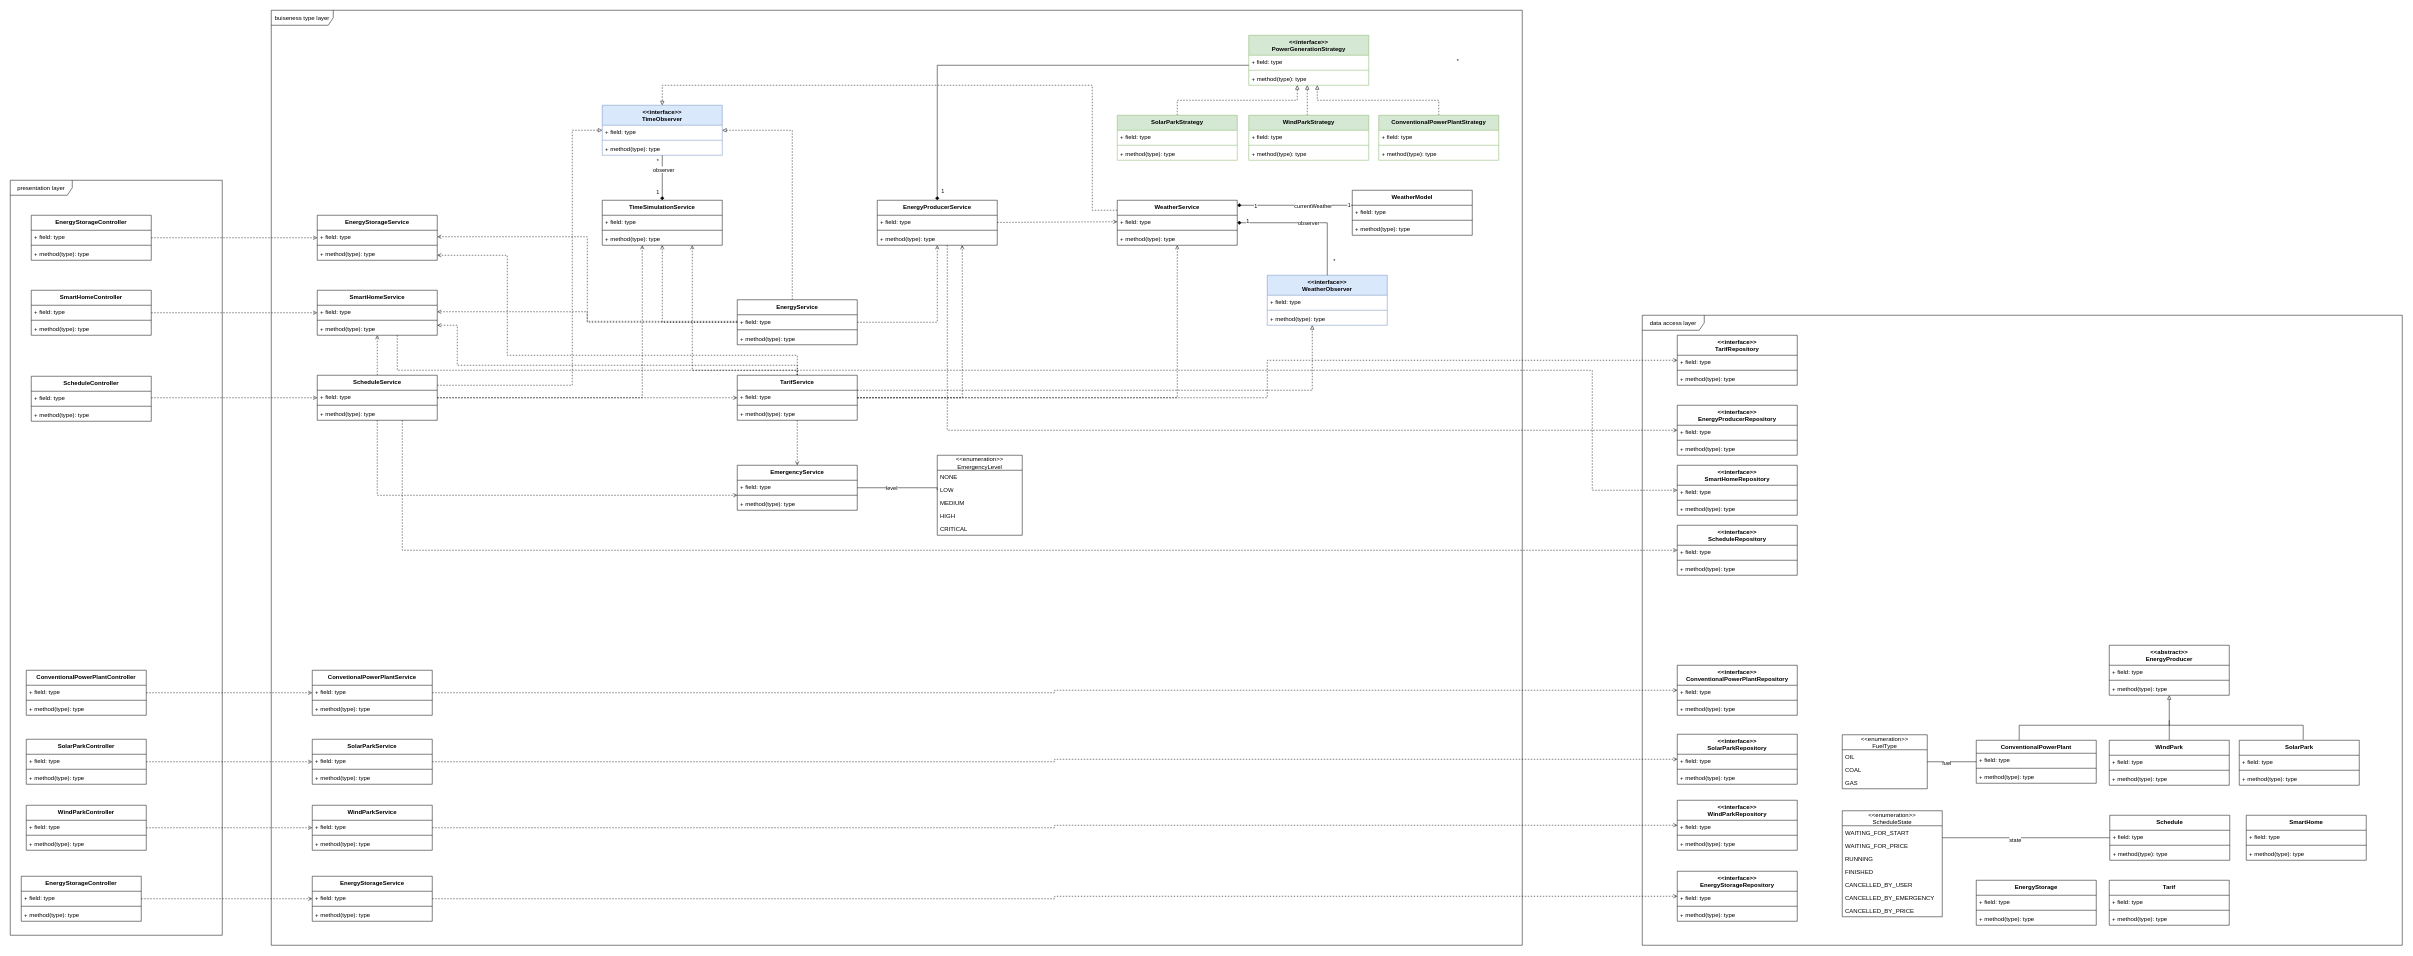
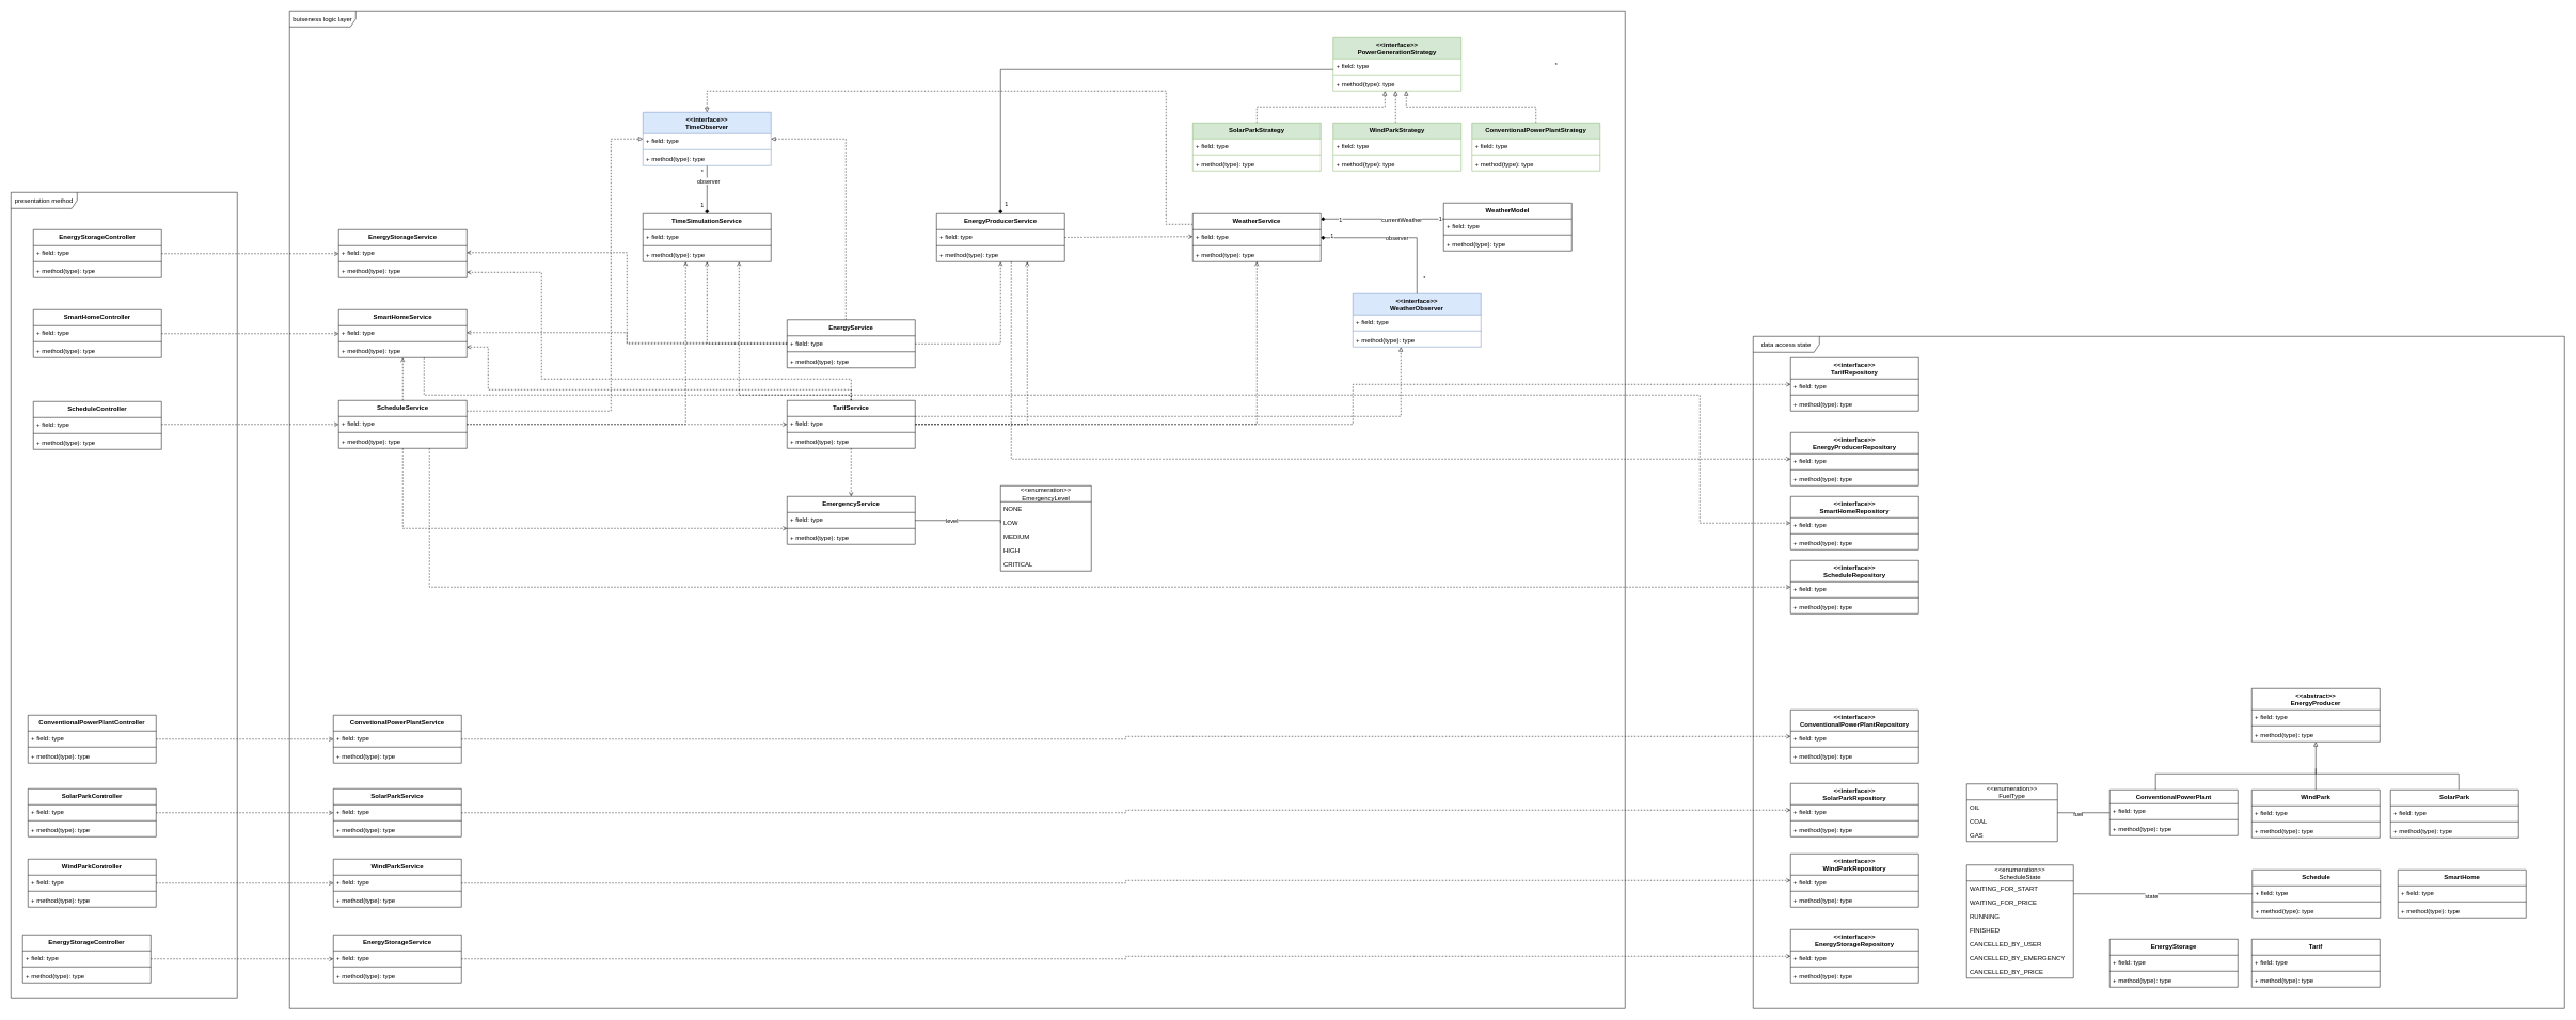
- <mxCell id="252" value="buiseness type layer" style="shape=umlFrame;whiteSpace=wrap;html=1;pointerEvents=0;width=124;height=30;" vertex="1" parent="1"><mxGeometry x="542" y="20" width="2502" height="1870" as="geometry" /></mxCell>
+ <mxCell id="252" value="buiseness logic layer" style="shape=umlFrame;whiteSpace=wrap;html=1;pointerEvents=0;width=124;height=30;" vertex="1" parent="1"><mxGeometry x="542" y="20" width="2502" height="1870" as="geometry" /></mxCell>
- <mxCell id="251" value="presentation layer" style="shape=umlFrame;whiteSpace=wrap;html=1;pointerEvents=0;width=124;height=30;" vertex="1" parent="1"><mxGeometry x="20" y="360" width="424" height="1510" as="geometry" /></mxCell>
+ <mxCell id="251" value="presentation method" style="shape=umlFrame;whiteSpace=wrap;html=1;pointerEvents=0;width=124;height=30;" vertex="1" parent="1"><mxGeometry x="20" y="360" width="424" height="1510" as="geometry" /></mxCell>
- <mxCell id="253" value="data access layer" style="shape=umlFrame;whiteSpace=wrap;html=1;pointerEvents=0;width=124;height=30;" vertex="1" parent="1"><mxGeometry x="3284" y="630" width="1520" height="1260" as="geometry" /></mxCell>
+ <mxCell id="253" value="data access state" style="shape=umlFrame;whiteSpace=wrap;html=1;pointerEvents=0;width=124;height=30;" vertex="1" parent="1"><mxGeometry x="3284" y="630" width="1520" height="1260" as="geometry" /></mxCell>
